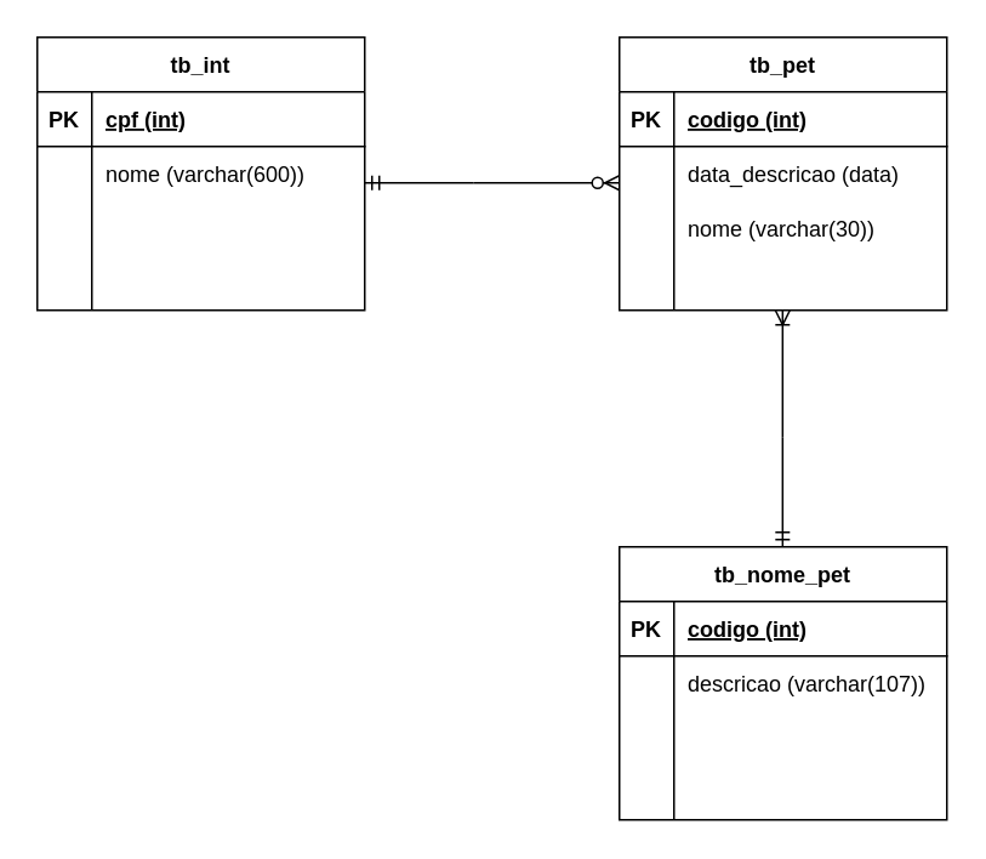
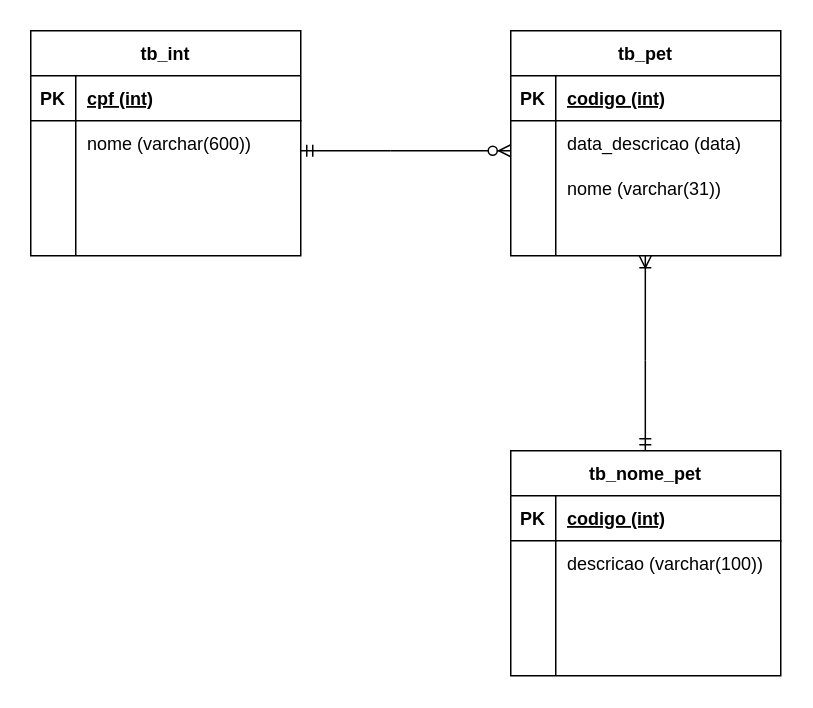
- <mxCell id="24" value="nome (varchar(30))" style="shape=partialRectangle;connectable=0;fillColor=none;top=0;left=0;bottom=0;right=0;align=left;spacingLeft=6;overflow=hidden;" parent="22" vertex="1"><mxGeometry x="30" width="150" height="30" as="geometry"><mxRectangle width="150" height="30" as="alternateBounds" /></mxGeometry></mxCell>
+ <mxCell id="24" value="nome (varchar(31))" style="shape=partialRectangle;connectable=0;fillColor=none;top=0;left=0;bottom=0;right=0;align=left;spacingLeft=6;overflow=hidden;" parent="22" vertex="1"><mxGeometry x="30" width="150" height="30" as="geometry"><mxRectangle width="150" height="30" as="alternateBounds" /></mxGeometry></mxCell>
- <mxCell id="34" value="descricao (varchar(107))" style="shape=partialRectangle;connectable=0;fillColor=none;top=0;left=0;bottom=0;right=0;align=left;spacingLeft=6;overflow=hidden;" parent="32" vertex="1"><mxGeometry x="30" width="150" height="30" as="geometry"><mxRectangle width="150" height="30" as="alternateBounds" /></mxGeometry></mxCell>
+ <mxCell id="34" value="descricao (varchar(100))" style="shape=partialRectangle;connectable=0;fillColor=none;top=0;left=0;bottom=0;right=0;align=left;spacingLeft=6;overflow=hidden;" parent="32" vertex="1"><mxGeometry x="30" width="150" height="30" as="geometry"><mxRectangle width="150" height="30" as="alternateBounds" /></mxGeometry></mxCell>
